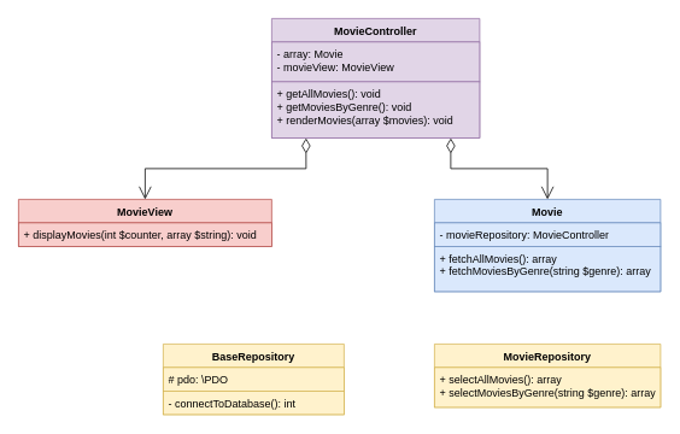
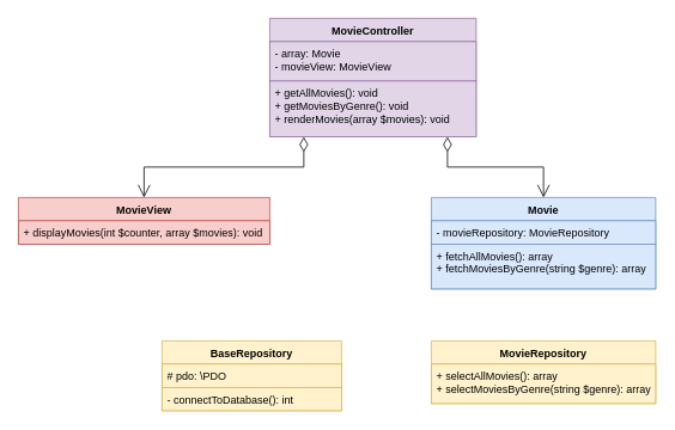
- <mxCell id="9" value="- movieRepository: MovieController" style="text;strokeColor=#6c8ebf;fillColor=#dae8fc;align=left;verticalAlign=top;spacingLeft=4;spacingRight=4;overflow=hidden;rotatable=0;points=[[0,0.5],[1,0.5]];portConstraint=eastwest;whiteSpace=wrap;html=1;" vertex="1" parent="8"><mxGeometry y="26" width="250" height="26" as="geometry" /></mxCell>
+ <mxCell id="9" value="- movieRepository: MovieRepository" style="text;strokeColor=#6c8ebf;fillColor=#dae8fc;align=left;verticalAlign=top;spacingLeft=4;spacingRight=4;overflow=hidden;rotatable=0;points=[[0,0.5],[1,0.5]];portConstraint=eastwest;whiteSpace=wrap;html=1;" vertex="1" parent="8"><mxGeometry y="26" width="250" height="26" as="geometry" /></mxCell>
- <mxCell id="14" value="+ displayMovies(int $counter, array $string): void" style="text;strokeColor=#b85450;fillColor=#f8cecc;align=left;verticalAlign=top;spacingLeft=4;spacingRight=4;overflow=hidden;rotatable=0;points=[[0,0.5],[1,0.5]];portConstraint=eastwest;whiteSpace=wrap;html=1;" vertex="1" parent="13"><mxGeometry y="26" width="280" height="26" as="geometry" /></mxCell>
+ <mxCell id="14" value="+ displayMovies(int $counter, array $movies): void" style="text;strokeColor=#b85450;fillColor=#f8cecc;align=left;verticalAlign=top;spacingLeft=4;spacingRight=4;overflow=hidden;rotatable=0;points=[[0,0.5],[1,0.5]];portConstraint=eastwest;whiteSpace=wrap;html=1;" vertex="1" parent="13"><mxGeometry y="26" width="280" height="26" as="geometry" /></mxCell>
